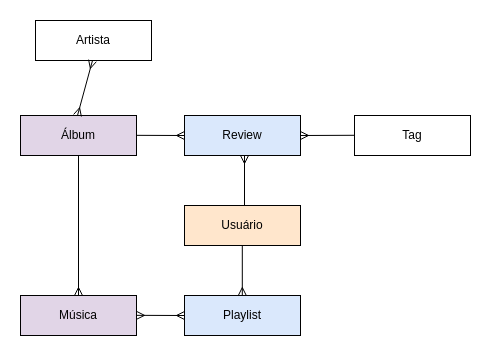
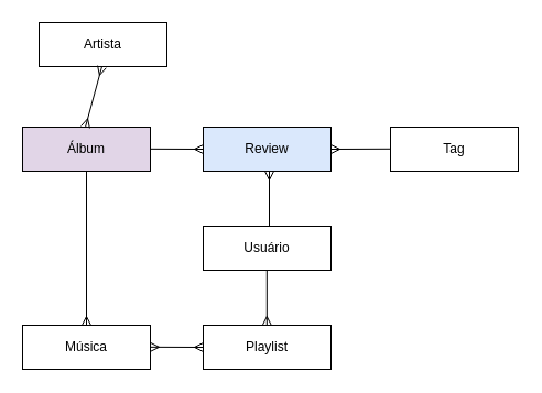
- <mxCell id="7" value="Usuário" style="whiteSpace=wrap;html=1;align=center;fillColor=#ffe6cc;" parent="1" vertex="1"><mxGeometry x="184" y="205" width="116" height="40" as="geometry" /></mxCell>
+ <mxCell id="7" value="Usuário" style="whiteSpace=wrap;html=1;align=center;" parent="1" vertex="1"><mxGeometry x="184" y="205" width="116" height="40" as="geometry" /></mxCell>
- <mxCell id="2" value="Música" style="whiteSpace=wrap;html=1;align=center;fillColor=#e1d5e7;" parent="1" vertex="1"><mxGeometry x="20" y="295" width="116" height="40" as="geometry" /></mxCell>
+ <mxCell id="2" value="Música" style="whiteSpace=wrap;html=1;align=center;" parent="1" vertex="1"><mxGeometry x="20" y="295" width="116" height="40" as="geometry" /></mxCell>
- <mxCell id="6" value="Playlist" style="whiteSpace=wrap;html=1;align=center;fillColor=#dae8fc;" parent="1" vertex="1"><mxGeometry x="184" y="295" width="116" height="40" as="geometry" /></mxCell>
+ <mxCell id="6" value="Playlist" style="whiteSpace=wrap;html=1;align=center;" parent="1" vertex="1"><mxGeometry x="184" y="295" width="116" height="40" as="geometry" /></mxCell>
